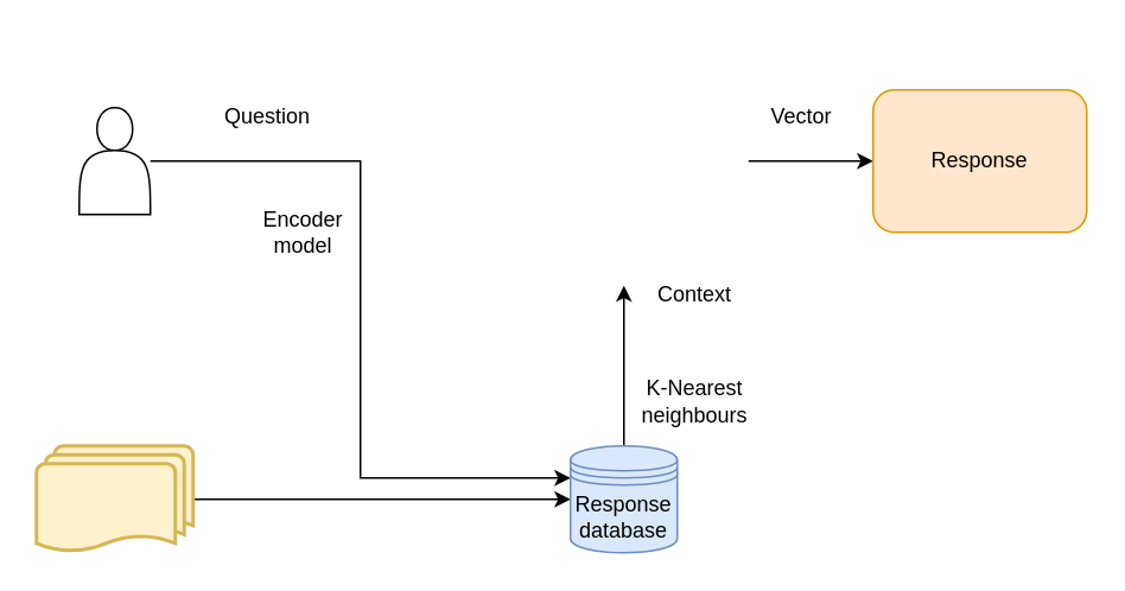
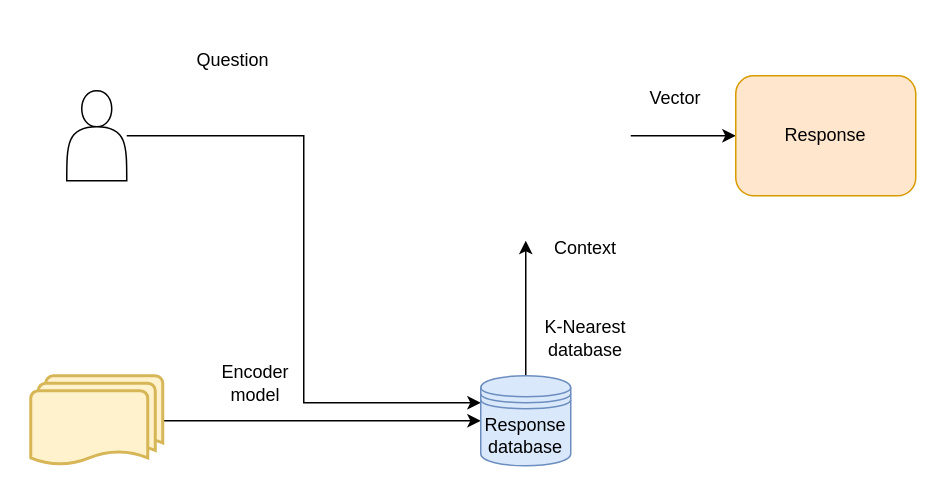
- <mxCell id="11" value="Question" style="text;html=1;align=center;verticalAlign=middle;whiteSpace=wrap;rounded=0;" vertex="1" parent="1"><mxGeometry x="120" y="50" width="60" height="30" as="geometry" /></mxCell>
+ <mxCell id="11" value="Question" style="text;html=1;align=center;verticalAlign=middle;whiteSpace=wrap;rounded=0;" vertex="1" parent="1"><mxGeometry x="125" y="25" width="60" height="30" as="geometry" /></mxCell>
- <mxCell id="10" value="Encoder model" style="text;html=1;align=center;verticalAlign=middle;whiteSpace=wrap;rounded=0;" vertex="1" parent="1"><mxGeometry x="140" y="115" width="60" height="30" as="geometry" /></mxCell>
+ <mxCell id="10" value="Encoder model" style="text;html=1;align=center;verticalAlign=middle;whiteSpace=wrap;rounded=0;" vertex="1" parent="1"><mxGeometry x="140" y="240" width="60" height="30" as="geometry" /></mxCell>
- <mxCell id="12" value="K-Nearest neighbours" style="text;html=1;align=center;verticalAlign=middle;whiteSpace=wrap;rounded=0;" vertex="1" parent="1"><mxGeometry x="360" y="210" width="60" height="30" as="geometry" /></mxCell>
+ <mxCell id="12" value="K-Nearest database" style="text;html=1;align=center;verticalAlign=middle;whiteSpace=wrap;rounded=0;" vertex="1" parent="1"><mxGeometry x="360" y="210" width="60" height="30" as="geometry" /></mxCell>
